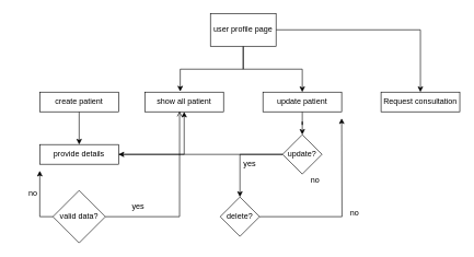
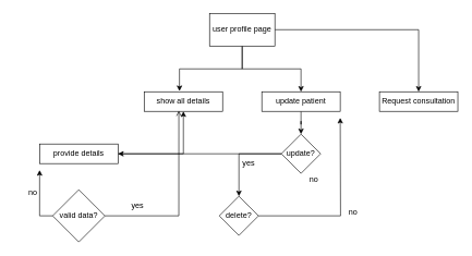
- <mxCell id="7" value="create patient" style="rounded=0;whiteSpace=wrap;html=1;" vertex="1" parent="1"><mxGeometry x="60" y="140" width="120" height="30" as="geometry" /></mxCell>
- <mxCell id="8" value="show all patient" style="rounded=0;whiteSpace=wrap;html=1;" vertex="1" parent="1"><mxGeometry x="220" y="140" width="120" height="30" as="geometry" /></mxCell>
+ <mxCell id="8" value="show all details" style="rounded=0;whiteSpace=wrap;html=1;" vertex="1" parent="1"><mxGeometry x="220" y="140" width="120" height="30" as="geometry" /></mxCell>
- <mxCell id="6" value="" style="edgeStyle=orthogonalEdgeStyle;rounded=0;orthogonalLoop=1;jettySize=auto;html=1;" edge="1" parent="1" source="7" target="13"><mxGeometry relative="1" as="geometry" /></mxCell>
